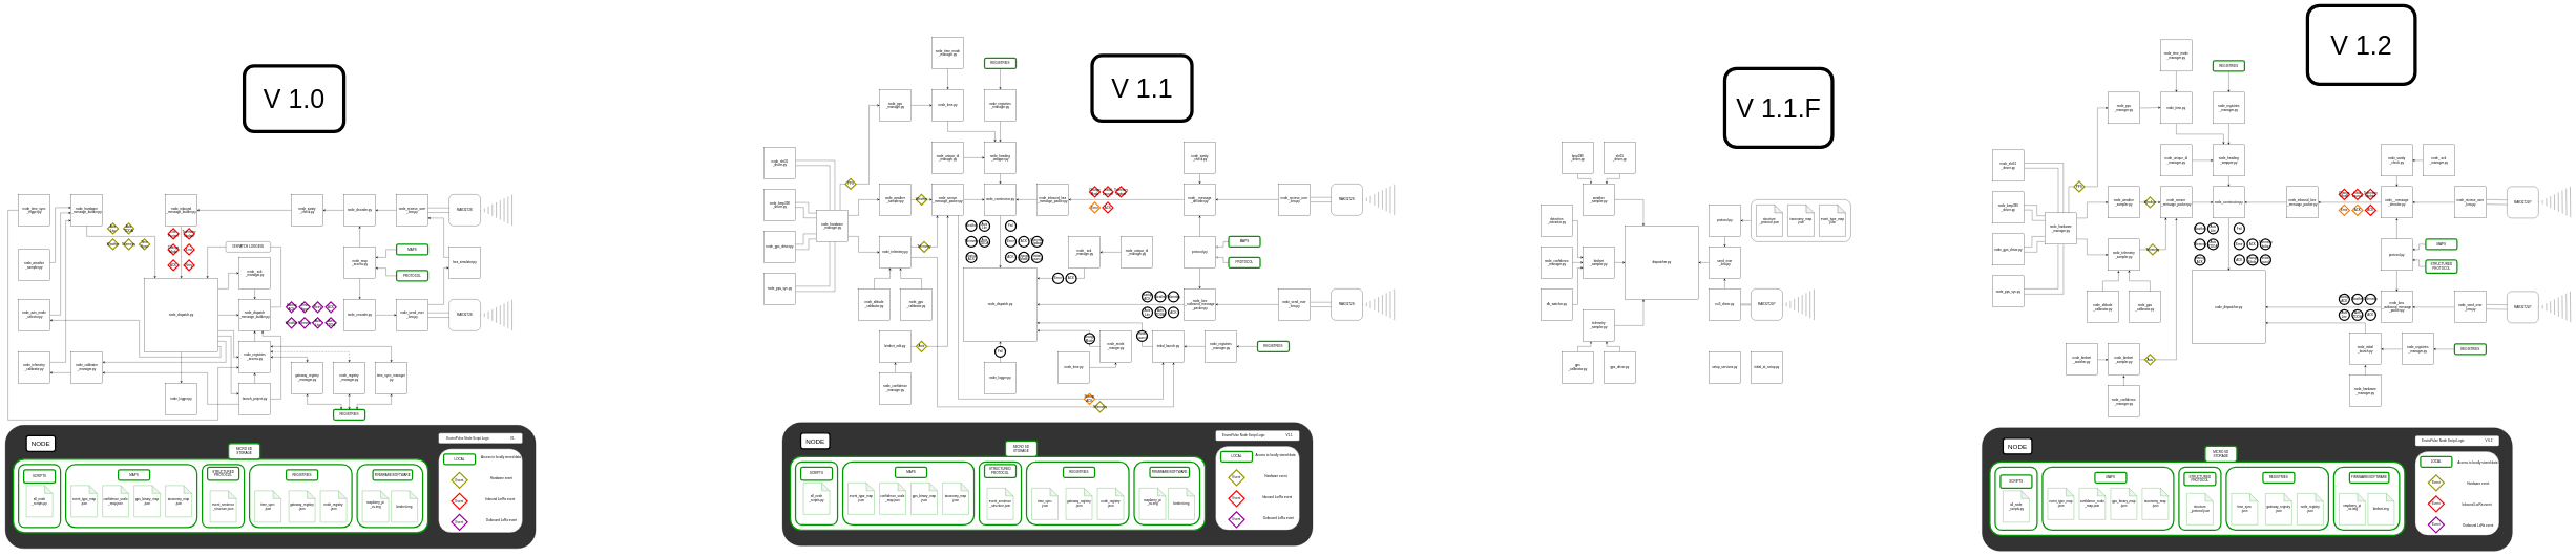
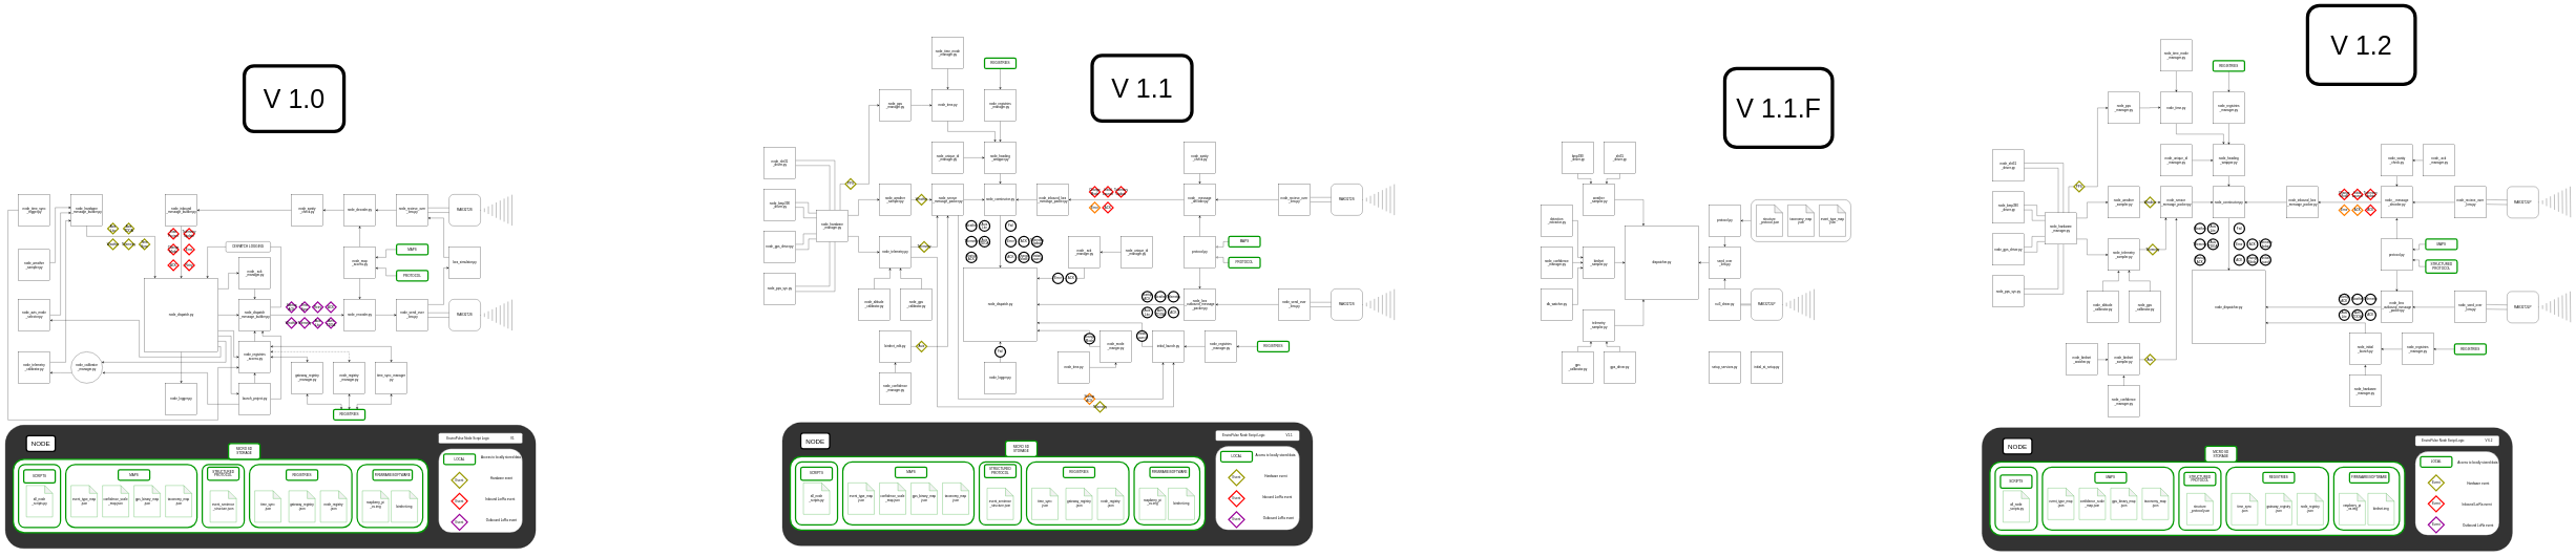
- <mxCell id="60" value="Lite Project" style="rhombus;whiteSpace=wrap;html=1;strokeWidth=5;strokeColor=#FF0000;" parent="1" vertex="1"><mxGeometry x="640" y="870" width="40" height="40" as="geometry" /></mxCell>
+ <mxCell id="60" value="Start Project" style="rhombus;whiteSpace=wrap;html=1;strokeWidth=5;strokeColor=#FF0000;" parent="1" vertex="1"><mxGeometry x="640" y="870" width="40" height="40" as="geometry" /></mxCell>
+ <mxCell id="26" style="edgeStyle=orthogonalEdgeStyle;rounded=0;orthogonalLoop=1;jettySize=auto;html=1;entryX=0;entryY=0.5;entryDx=0;entryDy=0;" parent="1" source="28" target="31" edge="1"><mxGeometry relative="1" as="geometry" /></mxCell>
- <mxCell id="85" value="node_calibrator&lt;br&gt;_manager.py" style="whiteSpace=wrap;html=1;aspect=fixed;" parent="1" vertex="1"><mxGeometry x="270" y="1340" width="120" height="120" as="geometry" /></mxCell>
+ <mxCell id="85" value="node_calibrator&lt;br&gt;_manager.py" style="ellipse;whiteSpace=wrap;html=1;aspect=fixed;" parent="1" vertex="1"><mxGeometry x="270" y="1340" width="120" height="120" as="geometry" /></mxCell>
